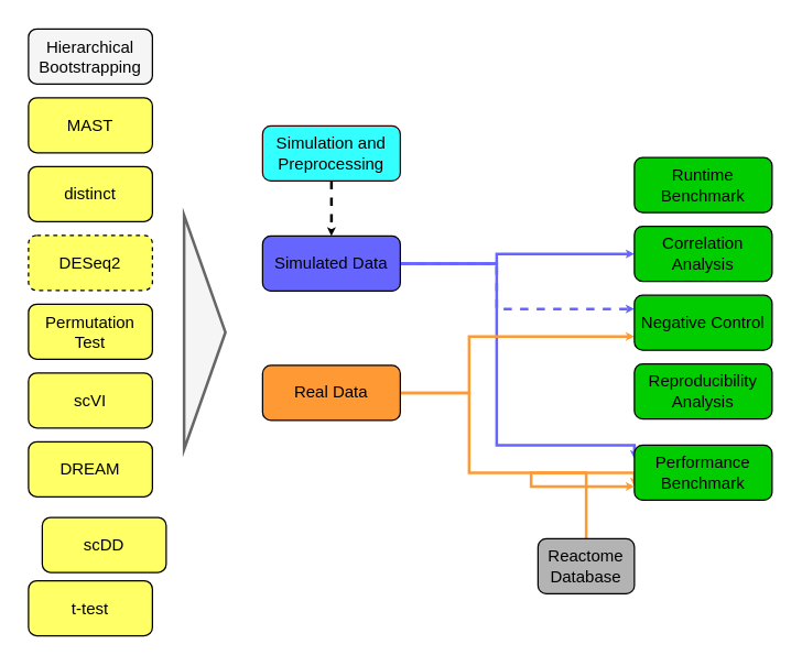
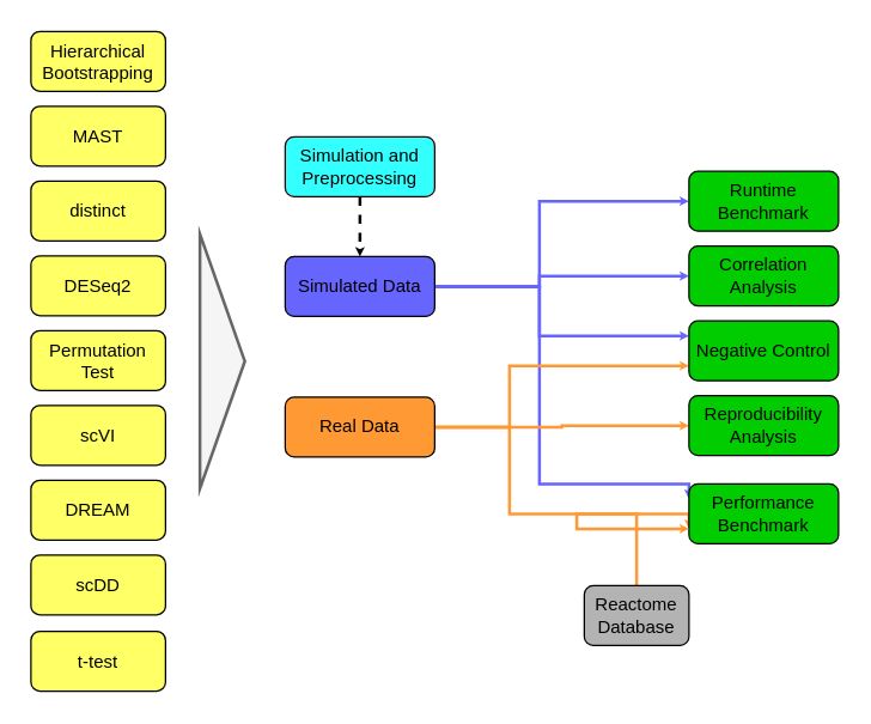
- <mxCell id="6" value="Hierarchical Bootstrapping" style="rounded=1;whiteSpace=wrap;html=1;fontSize=12;glass=0;strokeWidth=1;shadow=0;fillColor=#f5f5f5;" parent="1" vertex="1"><mxGeometry x="20" y="20.5" width="90" height="40" as="geometry" /></mxCell>
+ <mxCell id="6" value="Hierarchical Bootstrapping" style="rounded=1;whiteSpace=wrap;html=1;fontSize=12;glass=0;strokeWidth=1;shadow=0;fillColor=#FFFF66;" parent="1" vertex="1"><mxGeometry x="20" y="20.5" width="90" height="40" as="geometry" /></mxCell>
+ <mxCell id="10" style="edgeStyle=orthogonalEdgeStyle;rounded=0;orthogonalLoop=1;jettySize=auto;html=1;entryX=0;entryY=0.5;entryDx=0;entryDy=0;strokeColor=#6666FF;endSize=0;strokeWidth=2;" parent="1" source="11" target="19" edge="1"><mxGeometry relative="1" as="geometry"><Array as="points"><mxPoint x="360" y="191" /><mxPoint x="360" y="134" /></Array></mxGeometry></mxCell>
- <mxCell id="2" value="DESeq2" style="rounded=1;whiteSpace=wrap;html=1;fontSize=12;glass=0;strokeWidth=1;shadow=0;fillColor=#FFFF66;dashed=1;" parent="1" vertex="1"><mxGeometry x="20" y="170.5" width="90" height="40" as="geometry" /></mxCell>
+ <mxCell id="2" value="DESeq2" style="rounded=1;whiteSpace=wrap;html=1;fontSize=12;glass=0;strokeWidth=1;shadow=0;fillColor=#FFFF66;" parent="1" vertex="1"><mxGeometry x="20" y="170.5" width="90" height="40" as="geometry" /></mxCell>
- <mxCell id="8" style="edgeStyle=orthogonalEdgeStyle;rounded=0;orthogonalLoop=1;jettySize=auto;html=1;entryX=0;entryY=0.25;entryDx=0;entryDy=0;strokeColor=#6666FF;endSize=0;strokeWidth=2;dashed=1;" parent="1" source="11" target="25" edge="1"><mxGeometry relative="1" as="geometry"><Array as="points"><mxPoint x="360" y="191" /><mxPoint x="360" y="224" /></Array></mxGeometry></mxCell>
+ <mxCell id="8" style="edgeStyle=orthogonalEdgeStyle;rounded=0;orthogonalLoop=1;jettySize=auto;html=1;entryX=0;entryY=0.25;entryDx=0;entryDy=0;strokeColor=#6666FF;endSize=0;strokeWidth=2;" parent="1" source="11" target="25" edge="1"><mxGeometry relative="1" as="geometry"><Array as="points"><mxPoint x="360" y="191" /><mxPoint x="360" y="224" /></Array></mxGeometry></mxCell>
+ <mxCell id="14" style="edgeStyle=orthogonalEdgeStyle;rounded=0;orthogonalLoop=1;jettySize=auto;html=1;exitX=1;exitY=0.5;exitDx=0;exitDy=0;entryX=0;entryY=0.5;entryDx=0;entryDy=0;fillColor=#ffe6cc;strokeColor=#FF9933;strokeWidth=2;endSize=0;" edge="1" parent="1" source="15" target="27"><mxGeometry relative="1" as="geometry" /></mxCell>
- <mxCell id="28" value="scDD" style="rounded=1;whiteSpace=wrap;html=1;fontSize=12;glass=0;strokeWidth=1;shadow=0;fillColor=#FFFF66;" vertex="1" parent="1"><mxGeometry x="30" y="375.5" width="90" height="40" as="geometry" /></mxCell>
+ <mxCell id="28" value="scDD" style="rounded=1;whiteSpace=wrap;html=1;fontSize=12;glass=0;strokeWidth=1;shadow=0;fillColor=#FFFF66;" vertex="1" parent="1"><mxGeometry x="20" y="370.5" width="90" height="40" as="geometry" /></mxCell>
